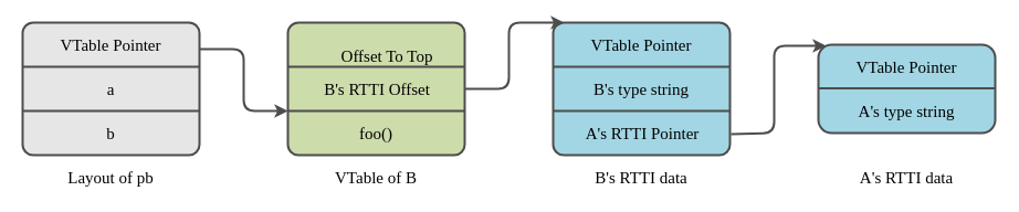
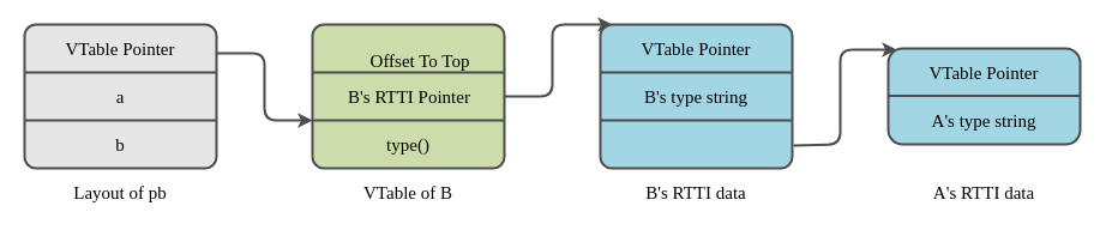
- <mxCell id="17" value="&lt;font face=&quot;Verdana&quot; style=&quot;font-size: 15px;&quot;&gt;B's RTTI Offset&lt;/font&gt;" style="rounded=1;whiteSpace=wrap;html=1;fillColor=none;strokeColor=none;" parent="1" vertex="1"><mxGeometry x="276" y="70" width="130" height="20" as="geometry" /></mxCell>
+ <mxCell id="17" value="&lt;font face=&quot;Verdana&quot; style=&quot;font-size: 15px;&quot;&gt;B's RTTI Pointer&lt;/font&gt;" style="rounded=1;whiteSpace=wrap;html=1;fillColor=none;strokeColor=none;" parent="1" vertex="1"><mxGeometry x="276" y="70" width="130" height="20" as="geometry" /></mxCell>
- <mxCell id="18" value="&lt;font style=&quot;font-size: 15px;&quot; face=&quot;Verdana&quot;&gt;foo()&lt;/font&gt;" style="rounded=1;whiteSpace=wrap;html=1;fillColor=none;strokeColor=none;" parent="1" vertex="1"><mxGeometry x="280" y="110" width="120" height="20" as="geometry" /></mxCell>
+ <mxCell id="18" value="&lt;font style=&quot;font-size: 15px;&quot; face=&quot;Verdana&quot;&gt;type()&lt;/font&gt;" style="rounded=1;whiteSpace=wrap;html=1;fillColor=none;strokeColor=none;" parent="1" vertex="1"><mxGeometry x="280" y="110" width="120" height="20" as="geometry" /></mxCell>
- <mxCell id="21" value="&lt;font face=&quot;Verdana&quot; style=&quot;font-size: 15px;&quot;&gt;A's RTTI Pointer&lt;/font&gt;" style="rounded=1;whiteSpace=wrap;html=1;fillColor=none;strokeColor=none;" parent="1" vertex="1"><mxGeometry x="516" y="110" width="130" height="20" as="geometry" /></mxCell>
